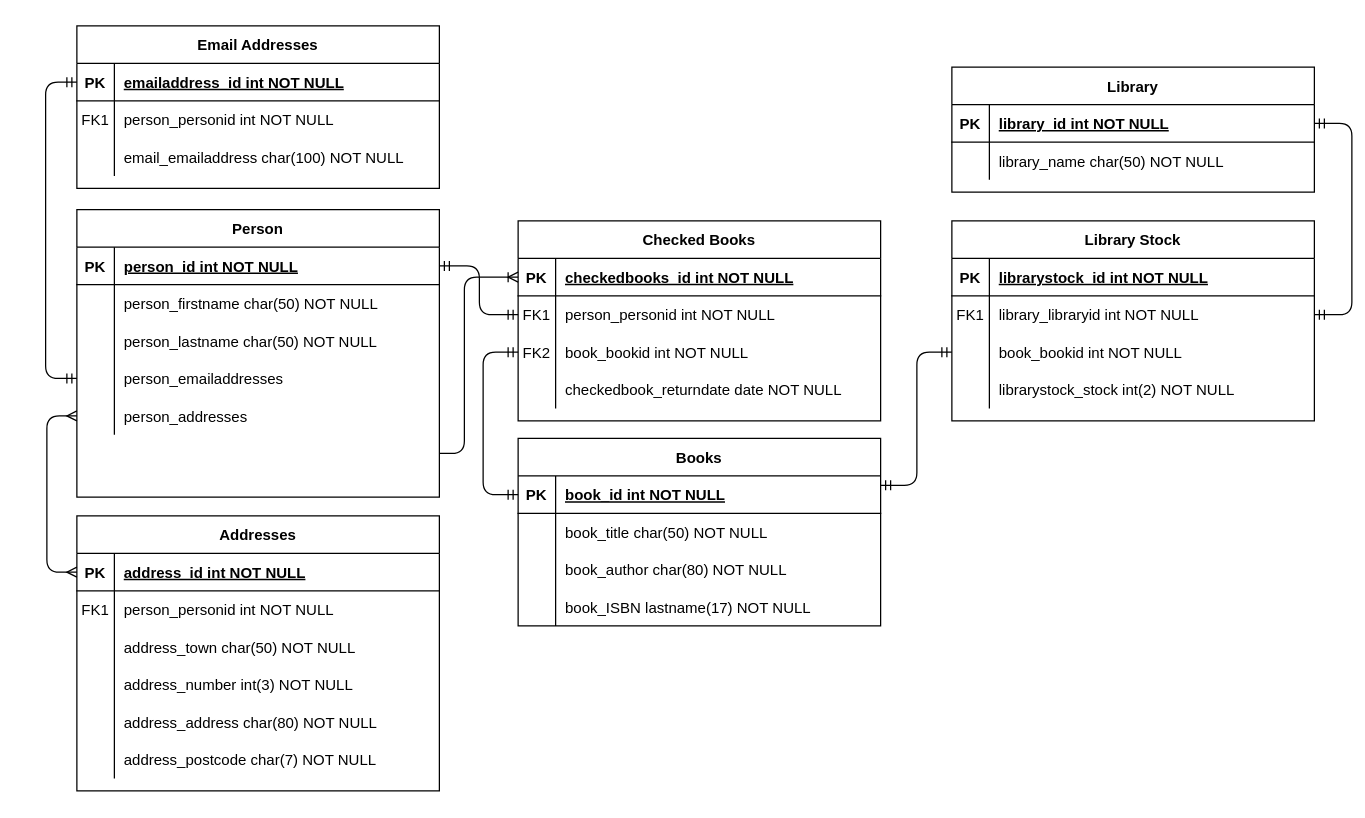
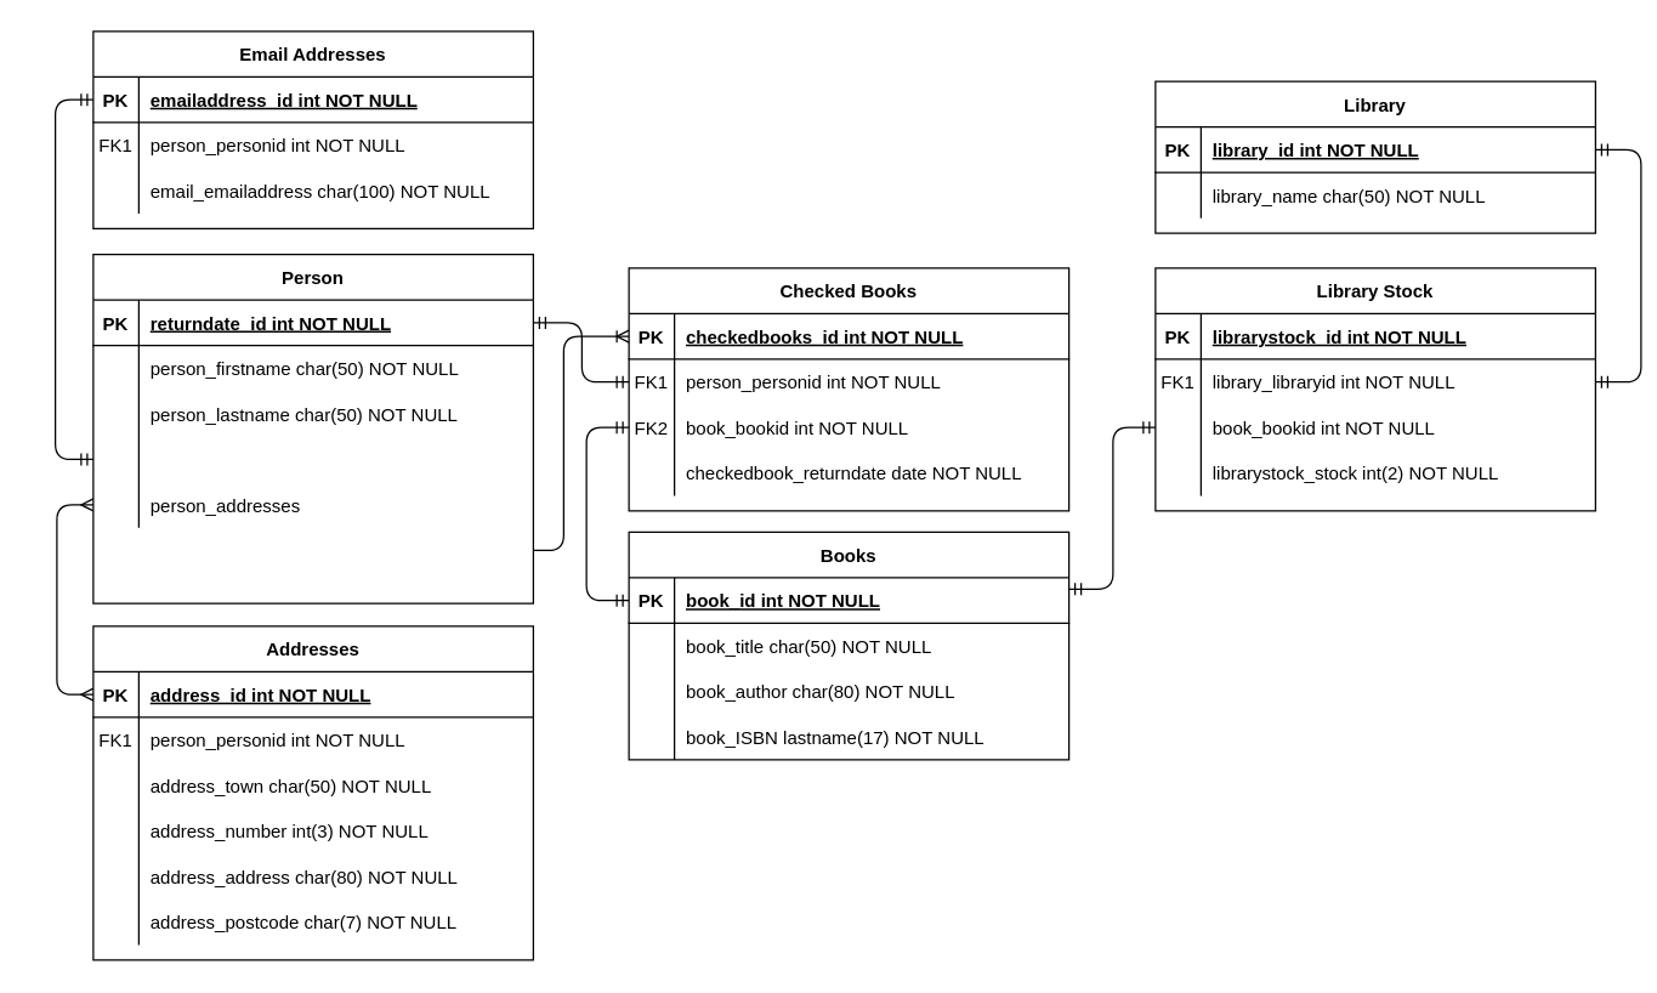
- <mxCell id="25" value="person_id int NOT NULL " style="shape=partialRectangle;overflow=hidden;connectable=0;fillColor=none;top=0;left=0;bottom=0;right=0;align=left;spacingLeft=6;fontStyle=5;" parent="23" vertex="1"><mxGeometry x="30" width="260" height="30" as="geometry" /></mxCell>
+ <mxCell id="25" value="returndate_id int NOT NULL " style="shape=partialRectangle;overflow=hidden;connectable=0;fillColor=none;top=0;left=0;bottom=0;right=0;align=left;spacingLeft=6;fontStyle=5;" parent="23" vertex="1"><mxGeometry x="30" width="260" height="30" as="geometry" /></mxCell>
- <mxCell id="34" value="person_emailaddresses" style="shape=partialRectangle;overflow=hidden;connectable=0;fillColor=none;top=0;left=0;bottom=0;right=0;align=left;spacingLeft=6;" parent="32" vertex="1"><mxGeometry x="30" width="260" height="30" as="geometry" /></mxCell>
